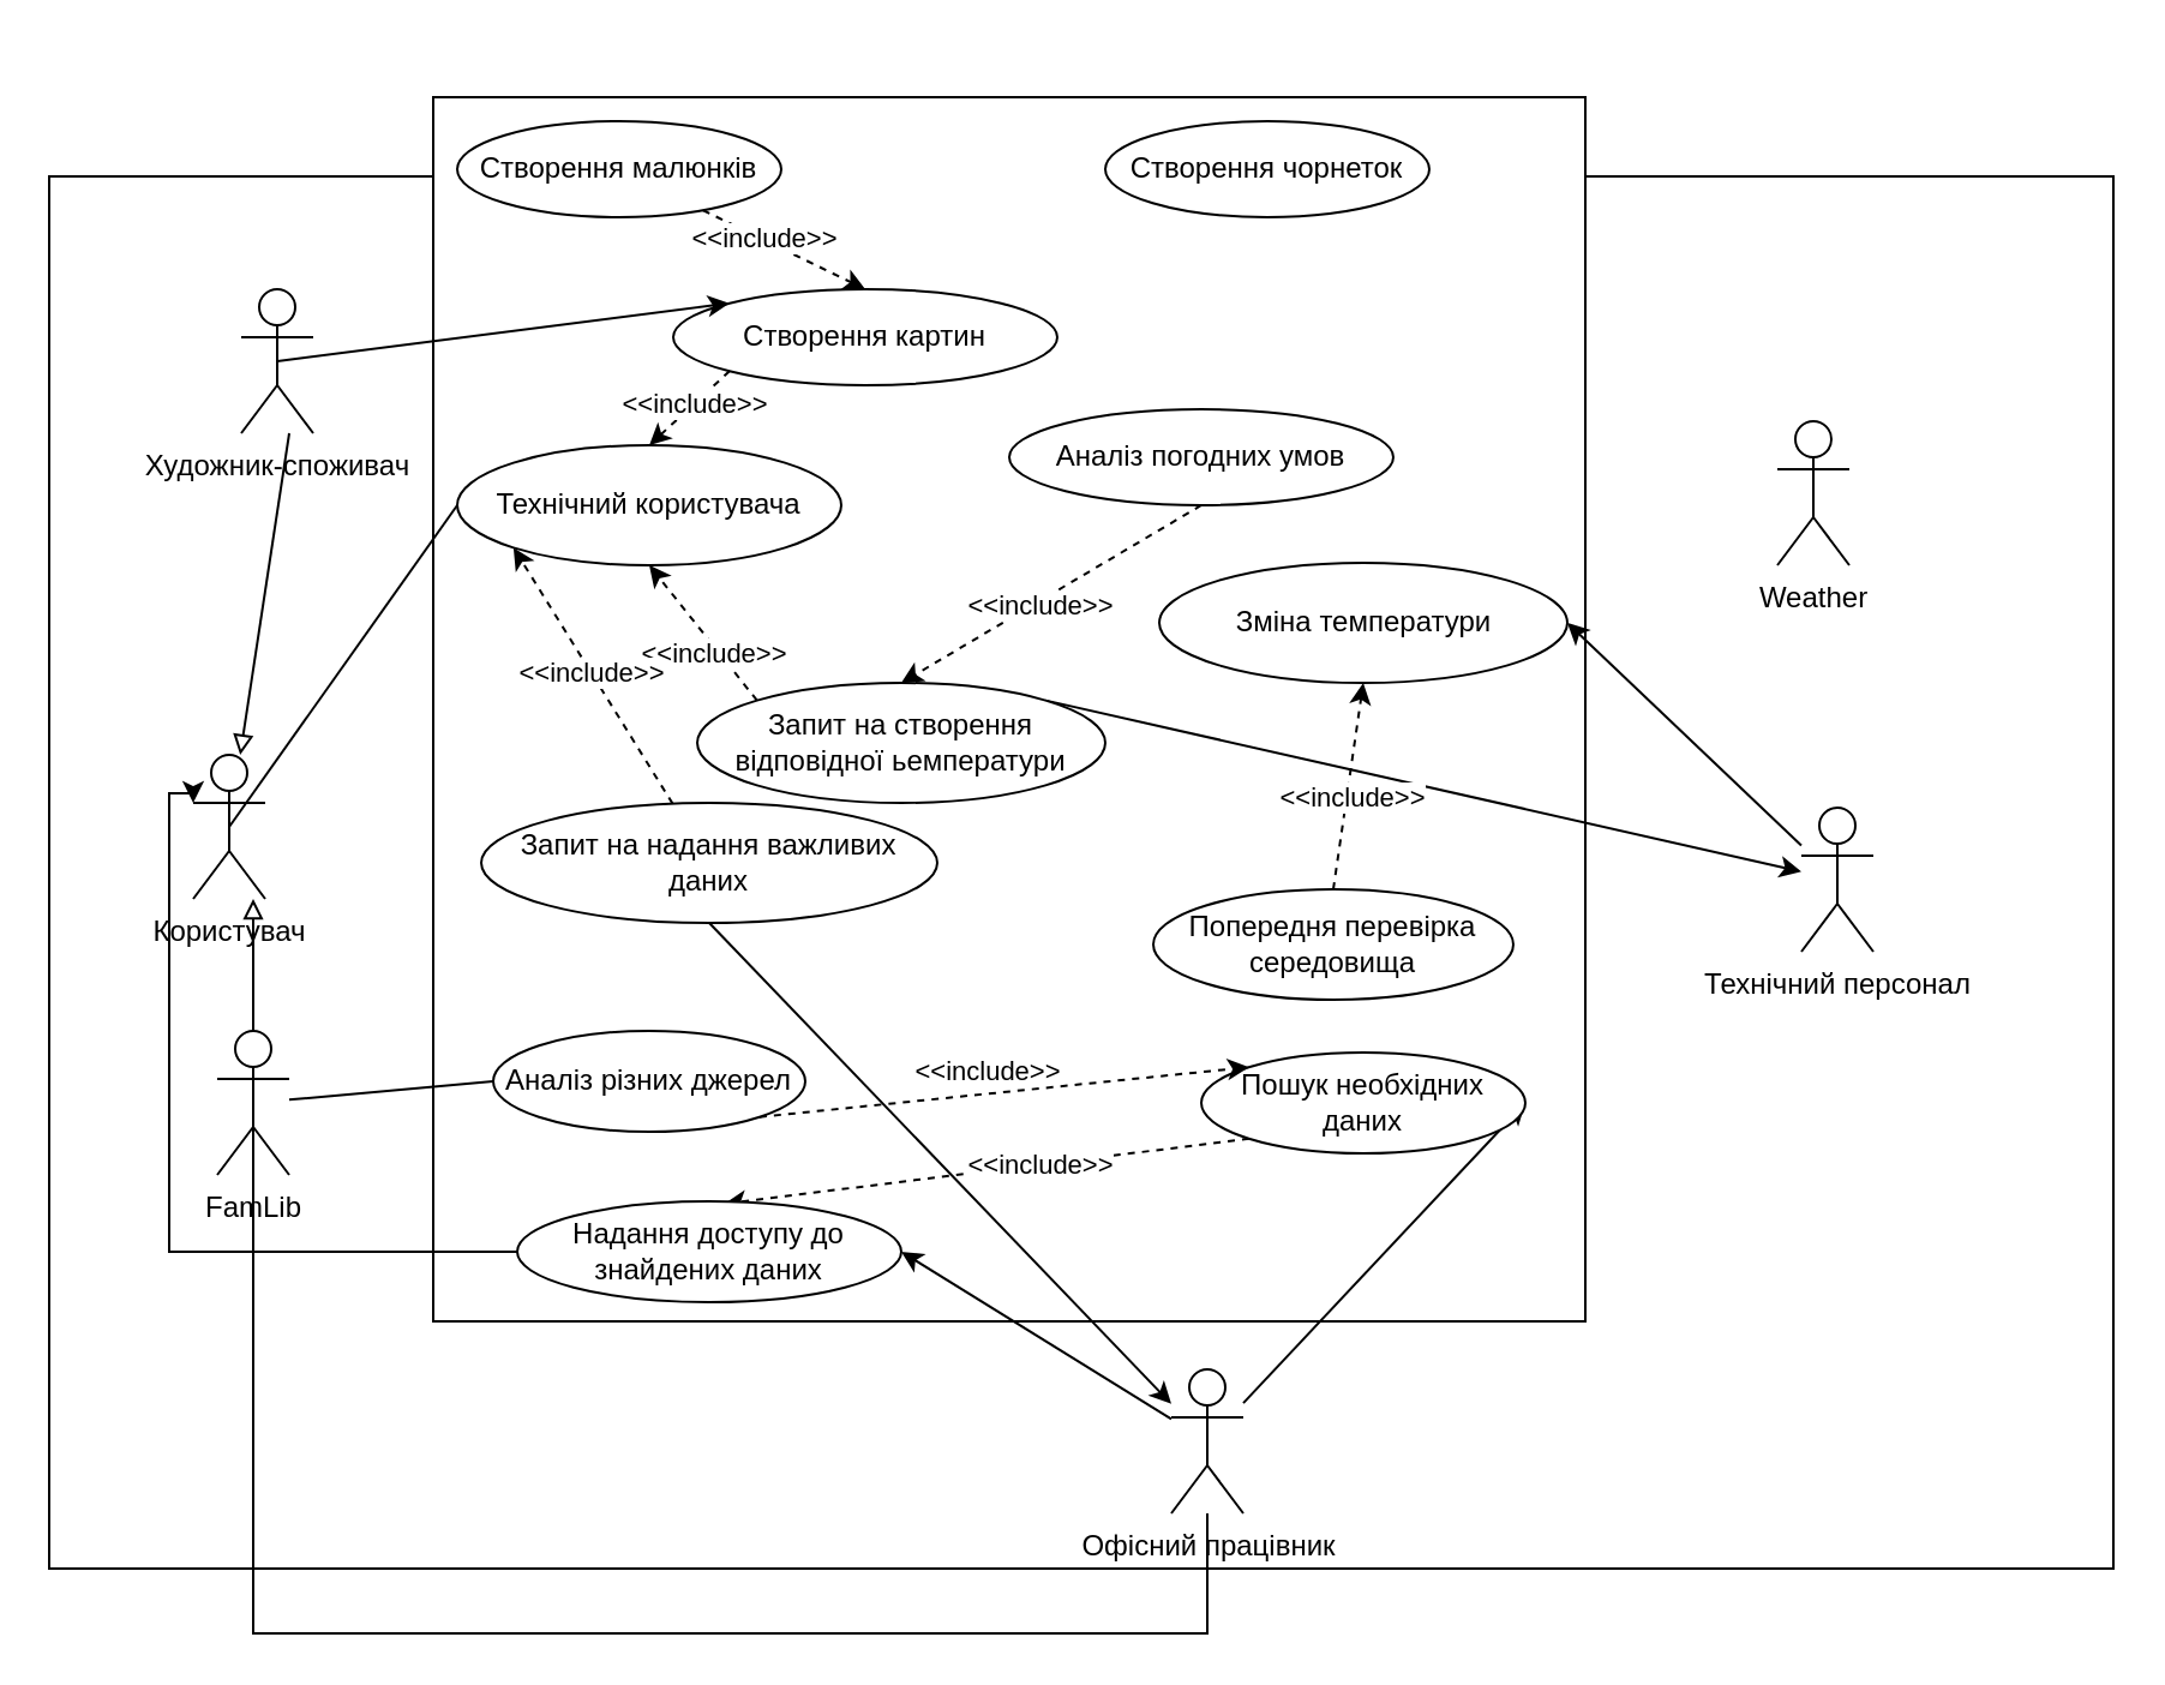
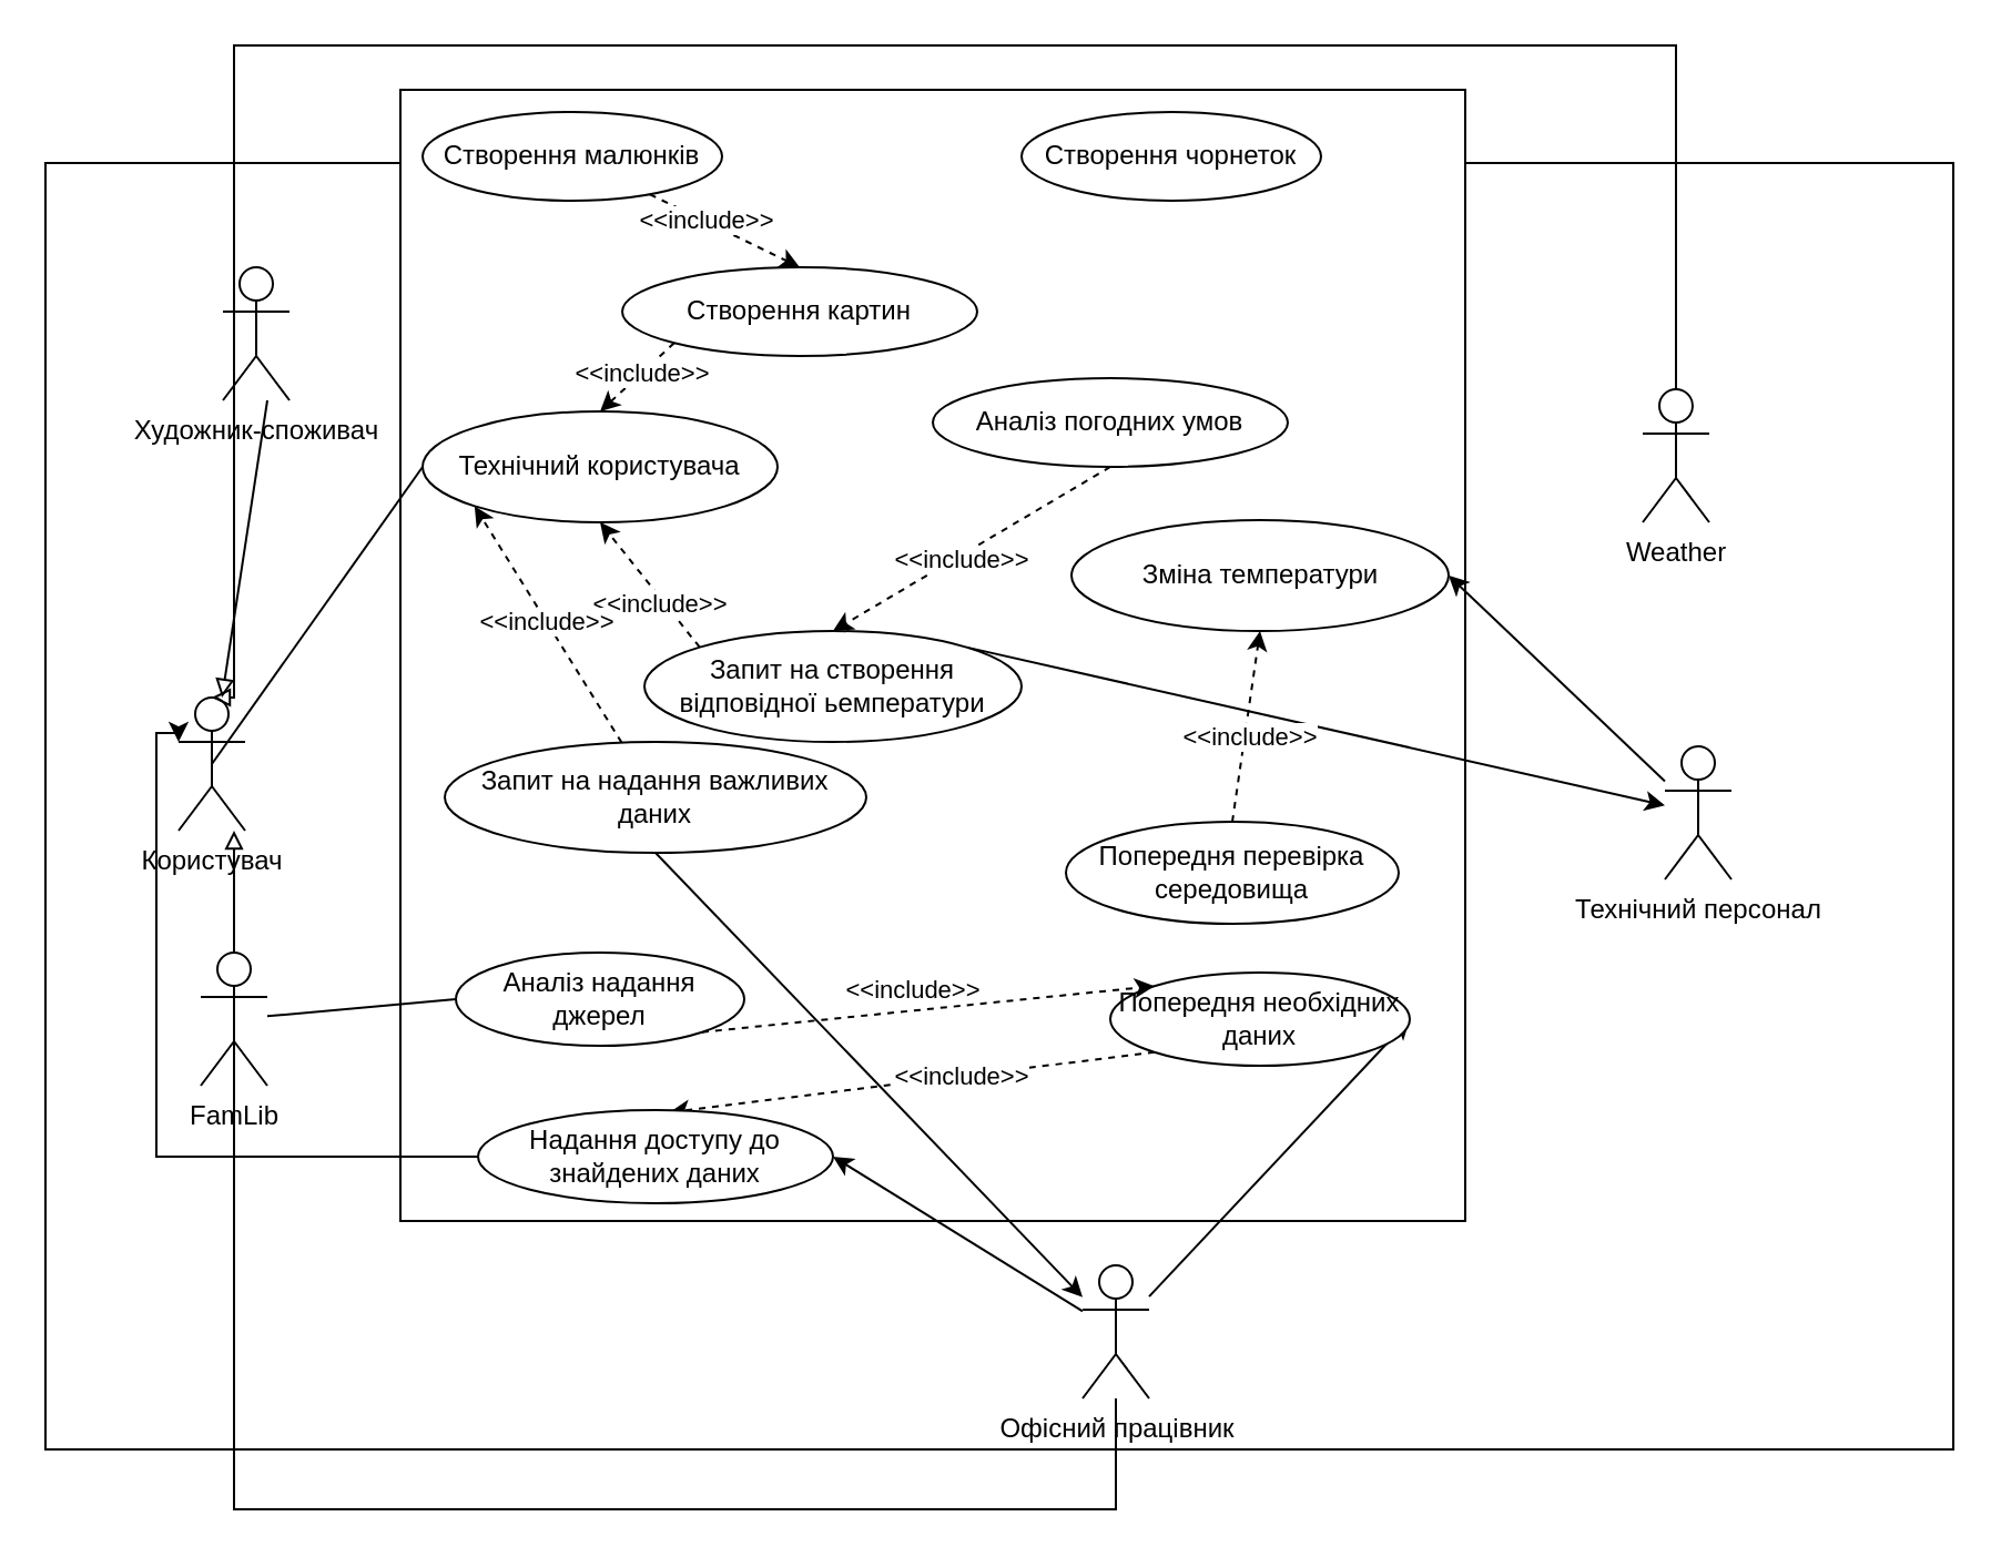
+ <mxCell id="14" style="edgeStyle=orthogonalEdgeStyle;rounded=0;orthogonalLoop=1;jettySize=auto;html=1;endArrow=block;endFill=0;entryX=0.5;entryY=0;entryDx=0;entryDy=0;entryPerimeter=0;exitX=0.5;exitY=0;exitDx=0;exitDy=0;exitPerimeter=0;" parent="1" target="5" edge="1" source="48"><mxGeometry relative="1" as="geometry"><mxPoint x="765" y="170" as="sourcePoint" /><mxPoint x="135" y="190" as="targetPoint" /><Array as="points"><mxPoint x="755" y="20" /><mxPoint x="105" y="20" /></Array></mxGeometry></mxCell>
- <mxCell id="46" style="rounded=0;orthogonalLoop=1;jettySize=auto;html=1;exitX=0.5;exitY=0.5;exitDx=0;exitDy=0;exitPerimeter=0;entryX=0;entryY=0;entryDx=0;entryDy=0;" parent="1" source="47" target="40" edge="1"><mxGeometry relative="1" as="geometry" /></mxCell>
- <mxCell id="33" value="Аналіз різних джерел&lt;span id=&quot;docs-internal-guid-c57abb48-7fff-8af7-19ce-6c347189a080&quot;&gt;&lt;/span&gt;" style="ellipse;whiteSpace=wrap;html=1;" parent="1" vertex="1"><mxGeometry x="205" y="429" width="130" height="42" as="geometry" /></mxCell>
+ <mxCell id="33" value="Аналіз надання джерел&lt;span id=&quot;docs-internal-guid-c57abb48-7fff-8af7-19ce-6c347189a080&quot;&gt;&lt;/span&gt;" style="ellipse;whiteSpace=wrap;html=1;" parent="1" vertex="1"><mxGeometry x="205" y="429" width="130" height="42" as="geometry" /></mxCell>
- <mxCell id="30" value="Пошук необхідних даних&lt;span id=&quot;docs-internal-guid-c57abb48-7fff-8af7-19ce-6c347189a080&quot;&gt;&lt;/span&gt;" style="ellipse;whiteSpace=wrap;html=1;" parent="1" vertex="1"><mxGeometry x="500" y="438" width="135" height="42" as="geometry" /></mxCell>
+ <mxCell id="30" value="Попередня необхідних даних&lt;span id=&quot;docs-internal-guid-c57abb48-7fff-8af7-19ce-6c347189a080&quot;&gt;&lt;/span&gt;" style="ellipse;whiteSpace=wrap;html=1;" parent="1" vertex="1"><mxGeometry x="500" y="438" width="135" height="42" as="geometry" /></mxCell>
